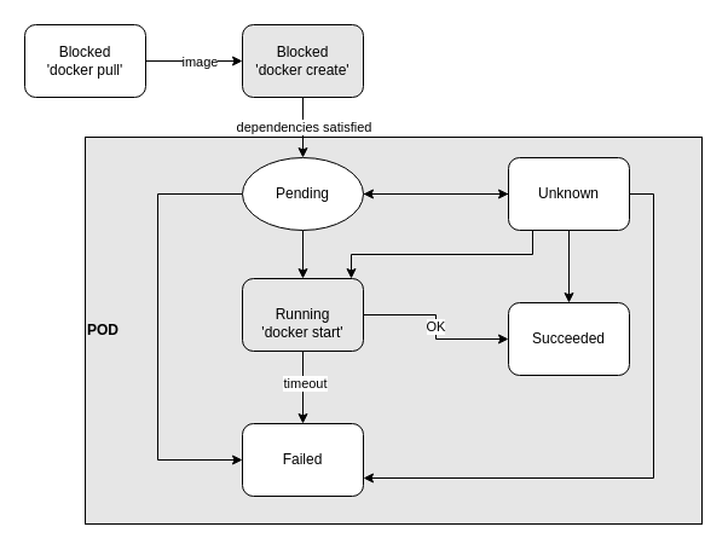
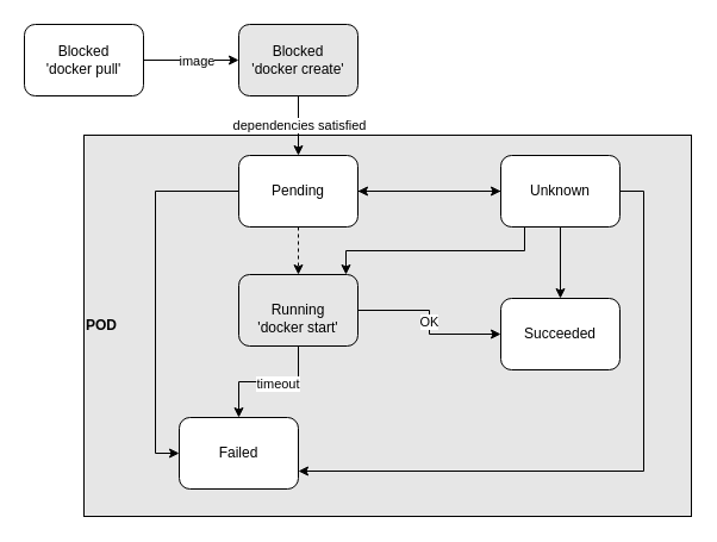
- <mxCell id="12" value="Pending" style="ellipse;whiteSpace=wrap;html=1;" vertex="1" parent="1"><mxGeometry x="200" y="130" width="100" height="60" as="geometry" /></mxCell>
+ <mxCell id="12" value="Pending" style="rounded=1;whiteSpace=wrap;html=1;" vertex="1" parent="1"><mxGeometry x="200" y="130" width="100" height="60" as="geometry" /></mxCell>
- <mxCell id="9" value="" style="edgeStyle=orthogonalEdgeStyle;rounded=0;orthogonalLoop=1;jettySize=auto;html=1;" edge="1" parent="1" source="12" target="16"><mxGeometry relative="1" as="geometry" /></mxCell>
+ <mxCell id="9" value="" style="edgeStyle=orthogonalEdgeStyle;rounded=0;orthogonalLoop=1;jettySize=auto;html=1;dashed=1;" edge="1" parent="1" source="12" target="16"><mxGeometry relative="1" as="geometry" /></mxCell>
- <mxCell id="17" value="Failed" style="rounded=1;whiteSpace=wrap;html=1;" vertex="1" parent="1"><mxGeometry x="200" y="350" width="100" height="60" as="geometry" /></mxCell>
+ <mxCell id="17" value="Failed" style="rounded=1;whiteSpace=wrap;html=1;" vertex="1" parent="1"><mxGeometry x="150" y="350" width="100" height="60" as="geometry" /></mxCell>
